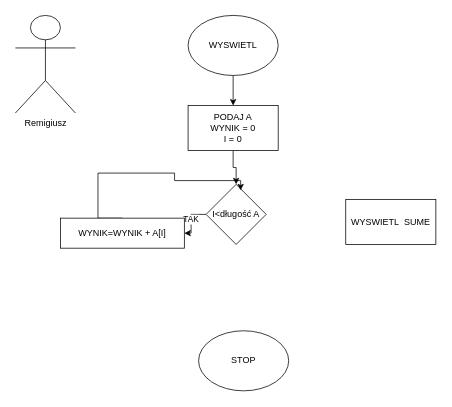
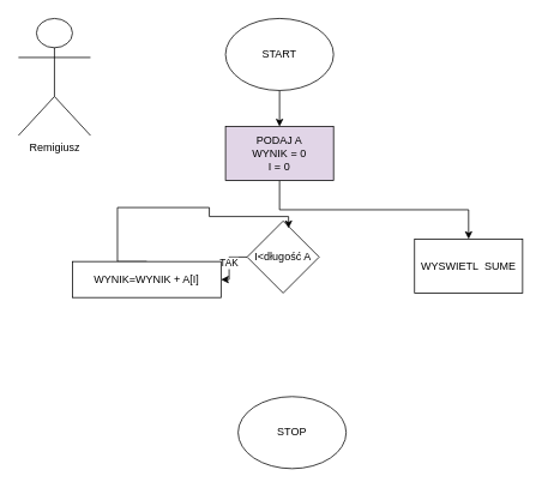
- <mxCell id="3" value="WYSWIETL" style="ellipse;whiteSpace=wrap;html=1;" vertex="1" parent="1"><mxGeometry x="250" y="20" width="120" height="80" as="geometry" /></mxCell>
+ <mxCell id="3" value="START" style="ellipse;whiteSpace=wrap;html=1;" vertex="1" parent="1"><mxGeometry x="250" y="20" width="120" height="80" as="geometry" /></mxCell>
- <mxCell id="6" value="PODAJ A&lt;br&gt;WYNIK = 0&lt;br&gt;I = 0" style="rounded=0;whiteSpace=wrap;html=1;" vertex="1" parent="1"><mxGeometry x="250" y="140" width="120" height="60" as="geometry" /></mxCell>
+ <mxCell id="6" value="PODAJ A&lt;br&gt;WYNIK = 0&lt;br&gt;I = 0" style="rounded=0;whiteSpace=wrap;html=1;fillColor=#e1d5e7;" vertex="1" parent="1"><mxGeometry x="250" y="140" width="120" height="60" as="geometry" /></mxCell>
- <mxCell id="5" style="edgeStyle=orthogonalEdgeStyle;rounded=0;orthogonalLoop=1;jettySize=auto;html=1;exitX=0.5;exitY=1;exitDx=0;exitDy=0;" edge="1" parent="1" source="6" target="9"><mxGeometry relative="1" as="geometry" /></mxCell>
+ <mxCell id="5" style="edgeStyle=orthogonalEdgeStyle;rounded=0;orthogonalLoop=1;jettySize=auto;html=1;exitX=0.5;exitY=1;exitDx=0;exitDy=0;" edge="1" parent="1" source="6" target="10"><mxGeometry relative="1" as="geometry" /></mxCell>
